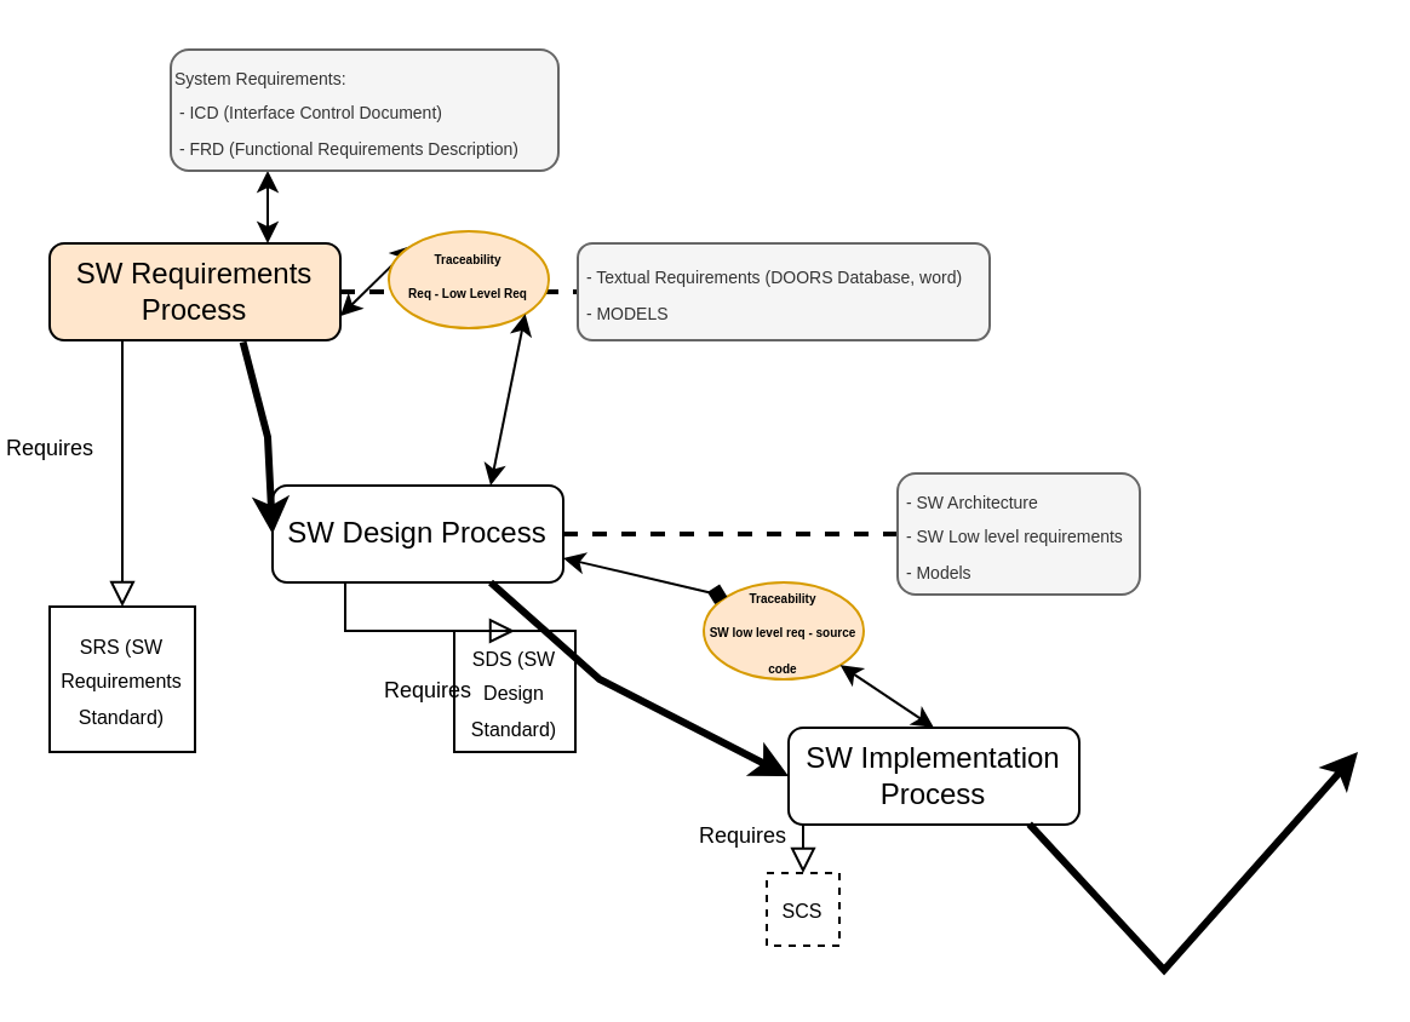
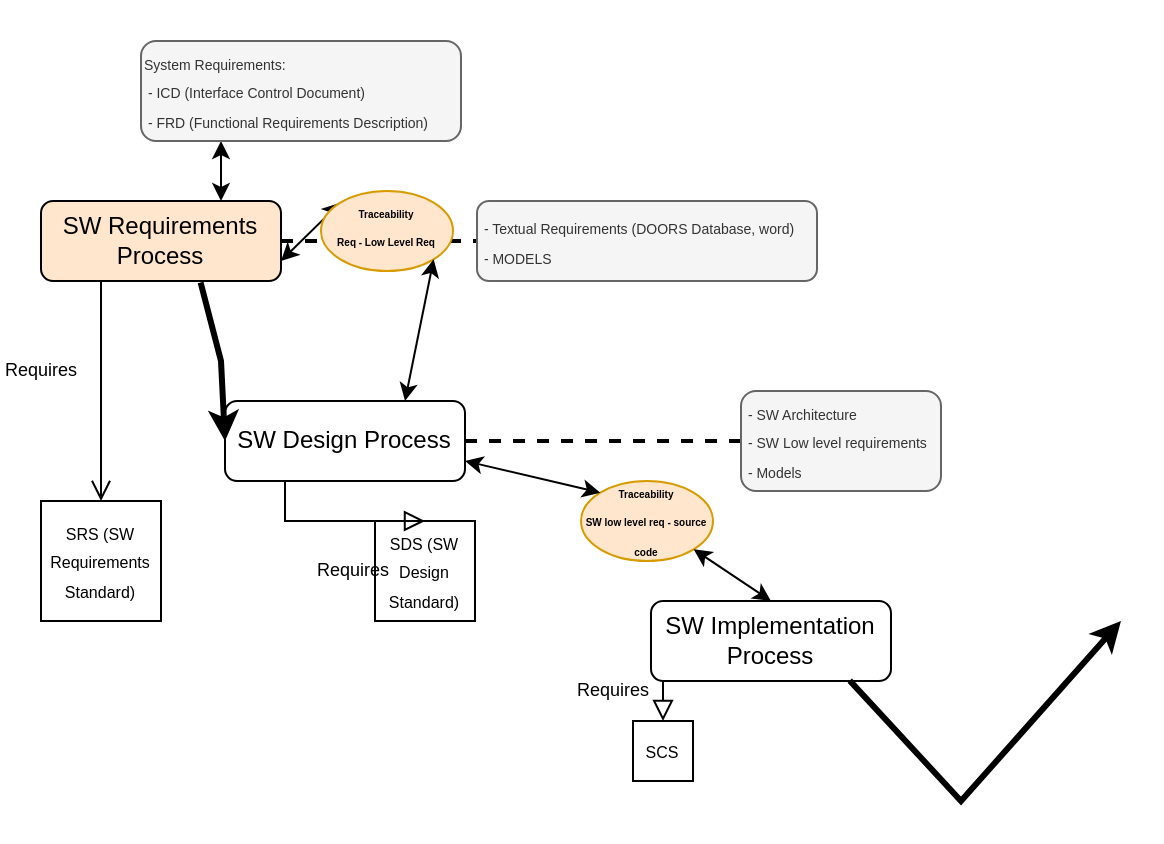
- <mxCell id="2" value="&lt;font style=&quot;font-size: 9px;&quot;&gt;Requires&lt;/font&gt;" style="rounded=0;html=1;jettySize=auto;orthogonalLoop=1;fontSize=11;endArrow=block;endFill=0;endSize=8;strokeWidth=1;shadow=0;labelBackgroundColor=none;edgeStyle=orthogonalEdgeStyle;entryX=0.5;entryY=0;entryDx=0;entryDy=0;exitX=0.25;exitY=1;exitDx=0;exitDy=0;" parent="1" source="3" target="5" edge="1"><mxGeometry x="-0.2" y="-30" relative="1" as="geometry"><mxPoint as="offset" /></mxGeometry></mxCell>
+ <mxCell id="2" value="&lt;font style=&quot;font-size: 9px;&quot;&gt;Requires&lt;/font&gt;" style="rounded=0;html=1;jettySize=auto;orthogonalLoop=1;fontSize=11;endArrow=open;endFill=0;endSize=8;strokeWidth=1;shadow=0;labelBackgroundColor=none;edgeStyle=orthogonalEdgeStyle;entryX=0.5;entryY=0;entryDx=0;entryDy=0;exitX=0.25;exitY=1;exitDx=0;exitDy=0;" parent="1" source="3" target="5" edge="1"><mxGeometry x="-0.2" y="-30" relative="1" as="geometry"><mxPoint as="offset" /></mxGeometry></mxCell>
- <mxCell id="21" value="" style="endArrow=diamond;startArrow=classic;html=1;rounded=0;entryX=0;entryY=0;entryDx=0;entryDy=0;exitX=1;exitY=0.75;exitDx=0;exitDy=0;" parent="1" source="4" target="18" edge="1"><mxGeometry width="50" height="50" relative="1" as="geometry"><mxPoint x="280" y="310" as="sourcePoint" /><mxPoint x="330" y="260" as="targetPoint" /></mxGeometry></mxCell>
+ <mxCell id="21" value="" style="endArrow=classic;startArrow=classic;html=1;rounded=0;entryX=0;entryY=0;entryDx=0;entryDy=0;exitX=1;exitY=0.75;exitDx=0;exitDy=0;" parent="1" source="4" target="18" edge="1"><mxGeometry width="50" height="50" relative="1" as="geometry"><mxPoint x="280" y="310" as="sourcePoint" /><mxPoint x="330" y="260" as="targetPoint" /></mxGeometry></mxCell>
- <mxCell id="10" value="" style="endArrow=classic;html=1;rounded=0;entryX=0;entryY=0.5;entryDx=0;entryDy=0;fontSize=11;fontStyle=0;strokeWidth=3;exitX=0.75;exitY=1;exitDx=0;exitDy=0;" parent="1" source="4" target="9" edge="1"><mxGeometry width="50" height="50" relative="1" as="geometry"><mxPoint x="227" y="240" as="sourcePoint" /><mxPoint x="367" y="269" as="targetPoint" /><Array as="points"><mxPoint x="247" y="280" /></Array></mxGeometry></mxCell>
- <mxCell id="11" value="&lt;span style=&quot;font-size: 8px;&quot;&gt;SCS&lt;/span&gt;" style="whiteSpace=wrap;html=1;aspect=fixed;dashed=1;" parent="1" vertex="1"><mxGeometry x="316" y="360" width="30" height="30" as="geometry" /></mxCell>
+ <mxCell id="11" value="&lt;span style=&quot;font-size: 8px;&quot;&gt;SCS&lt;/span&gt;" style="whiteSpace=wrap;html=1;aspect=fixed;" parent="1" vertex="1"><mxGeometry x="316" y="360" width="30" height="30" as="geometry" /></mxCell>
